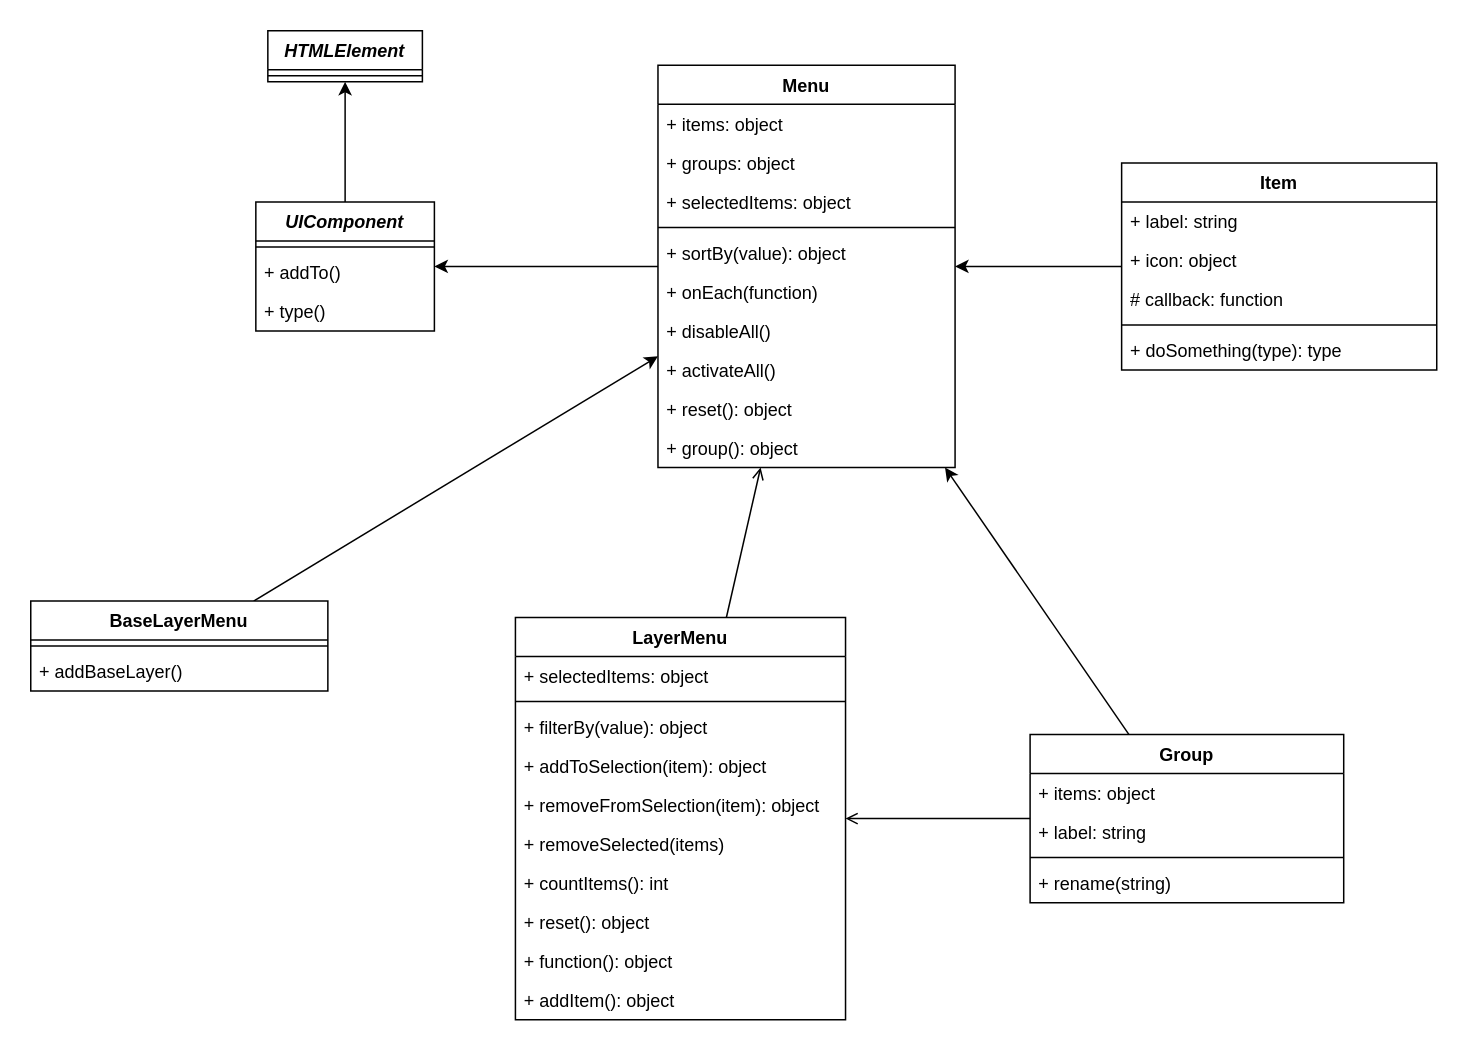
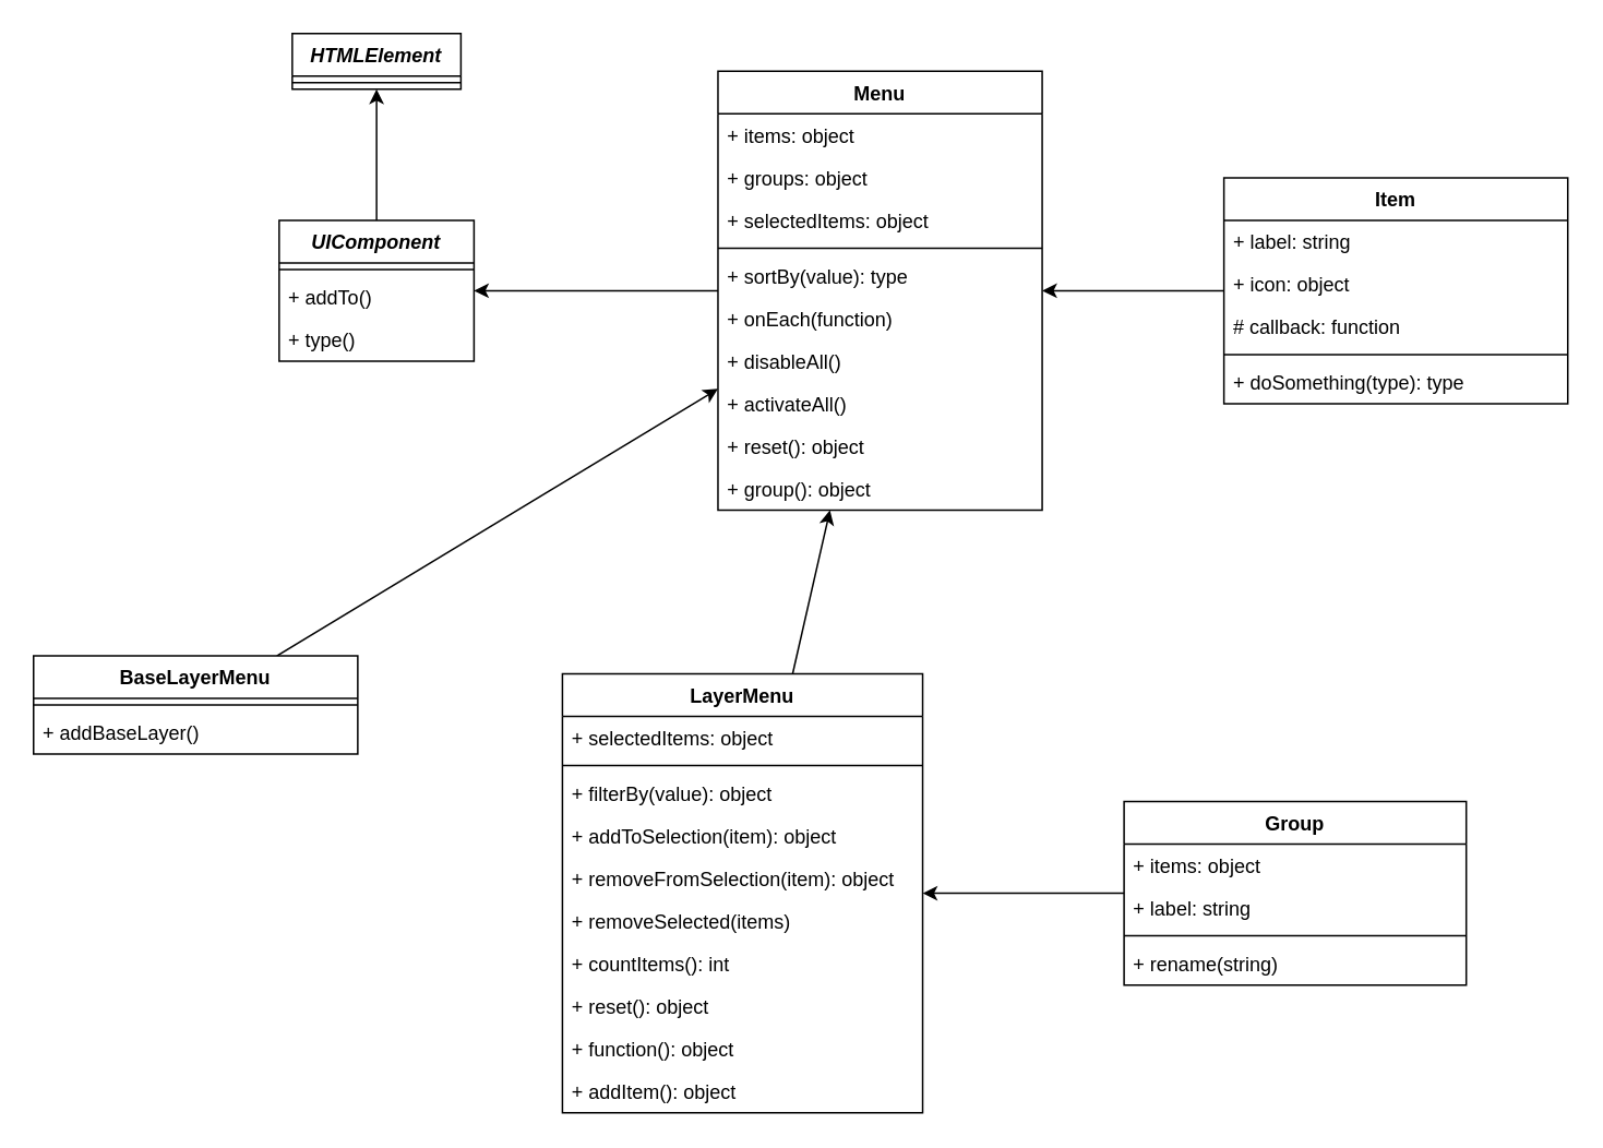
- <mxCell id="45" value="+ sortBy(value): object" style="text;strokeColor=none;fillColor=none;align=left;verticalAlign=top;spacingLeft=4;spacingRight=4;overflow=hidden;rotatable=0;points=[[0,0.5],[1,0.5]];portConstraint=eastwest;" vertex="1" parent="40"><mxGeometry y="112" width="198" height="26" as="geometry" /></mxCell>
+ <mxCell id="45" value="+ sortBy(value): type" style="text;strokeColor=none;fillColor=none;align=left;verticalAlign=top;spacingLeft=4;spacingRight=4;overflow=hidden;rotatable=0;points=[[0,0.5],[1,0.5]];portConstraint=eastwest;" vertex="1" parent="40"><mxGeometry y="112" width="198" height="26" as="geometry" /></mxCell>
- <mxCell id="16" style="edgeStyle=none;html=1;endArrow=open;" edge="1" parent="1" source="17" target="40"><mxGeometry relative="1" as="geometry" /></mxCell>
+ <mxCell id="16" style="edgeStyle=none;html=1;" edge="1" parent="1" source="17" target="40"><mxGeometry relative="1" as="geometry" /></mxCell>
- <mxCell id="9" style="edgeStyle=none;html=1;" edge="1" parent="1" source="11" target="40"><mxGeometry relative="1" as="geometry" /></mxCell>
- <mxCell id="10" style="edgeStyle=none;html=1;endArrow=open;" edge="1" parent="1" source="11" target="17"><mxGeometry relative="1" as="geometry" /></mxCell>
+ <mxCell id="10" style="edgeStyle=none;html=1;" edge="1" parent="1" source="11" target="17"><mxGeometry relative="1" as="geometry" /></mxCell>
